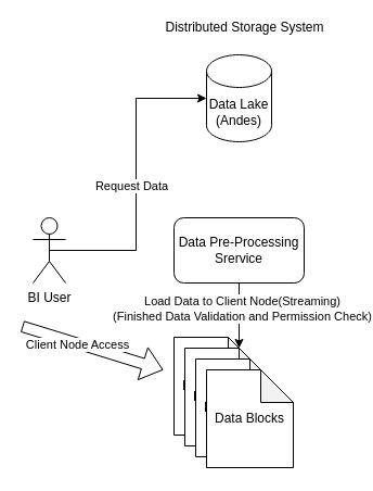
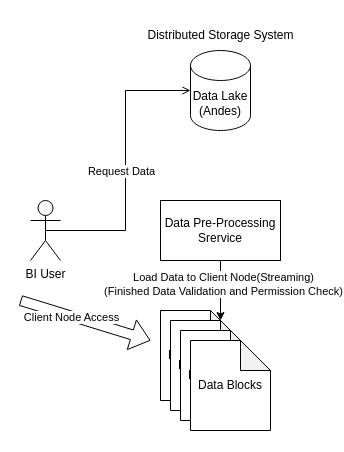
- <mxCell id="4" value="&lt;div&gt;Distributed Storage System&lt;/div&gt;" style="text;html=1;align=center;verticalAlign=middle;resizable=0;points=[];autosize=1;strokeColor=none;fillColor=none;" vertex="1" parent="1"><mxGeometry x="140" y="10" width="170" height="30" as="geometry" /></mxCell>
+ <mxCell id="4" value="&lt;div&gt;Distributed Storage System&lt;/div&gt;" style="text;html=1;align=center;verticalAlign=middle;resizable=0;points=[];autosize=1;strokeColor=none;fillColor=none;" vertex="1" parent="1"><mxGeometry x="135" y="20" width="170" height="30" as="geometry" /></mxCell>
- <mxCell id="10" style="edgeStyle=orthogonalEdgeStyle;rounded=0;orthogonalLoop=1;jettySize=auto;html=1;exitX=0.5;exitY=0.5;exitDx=0;exitDy=0;exitPerimeter=0;entryX=0;entryY=0.5;entryDx=0;entryDy=0;entryPerimeter=0;" edge="1" parent="1" source="2" target="3"><mxGeometry relative="1" as="geometry" /></mxCell>
+ <mxCell id="10" style="edgeStyle=orthogonalEdgeStyle;rounded=0;orthogonalLoop=1;jettySize=auto;html=1;exitX=0.5;exitY=0.5;exitDx=0;exitDy=0;exitPerimeter=0;entryX=0;entryY=0.5;entryDx=0;entryDy=0;entryPerimeter=0;endArrow=open;" edge="1" parent="1" source="2" target="3"><mxGeometry relative="1" as="geometry" /></mxCell>
- <mxCell id="5" value="Data Pre-Processing Srervice" style="whiteSpace=wrap;html=1;rounded=1;" vertex="1" parent="1"><mxGeometry x="160" y="200" width="120" height="60" as="geometry" /></mxCell>
+ <mxCell id="5" value="Data Pre-Processing Srervice" style="rounded=0;whiteSpace=wrap;html=1;" vertex="1" parent="1"><mxGeometry x="160" y="200" width="120" height="60" as="geometry" /></mxCell>
